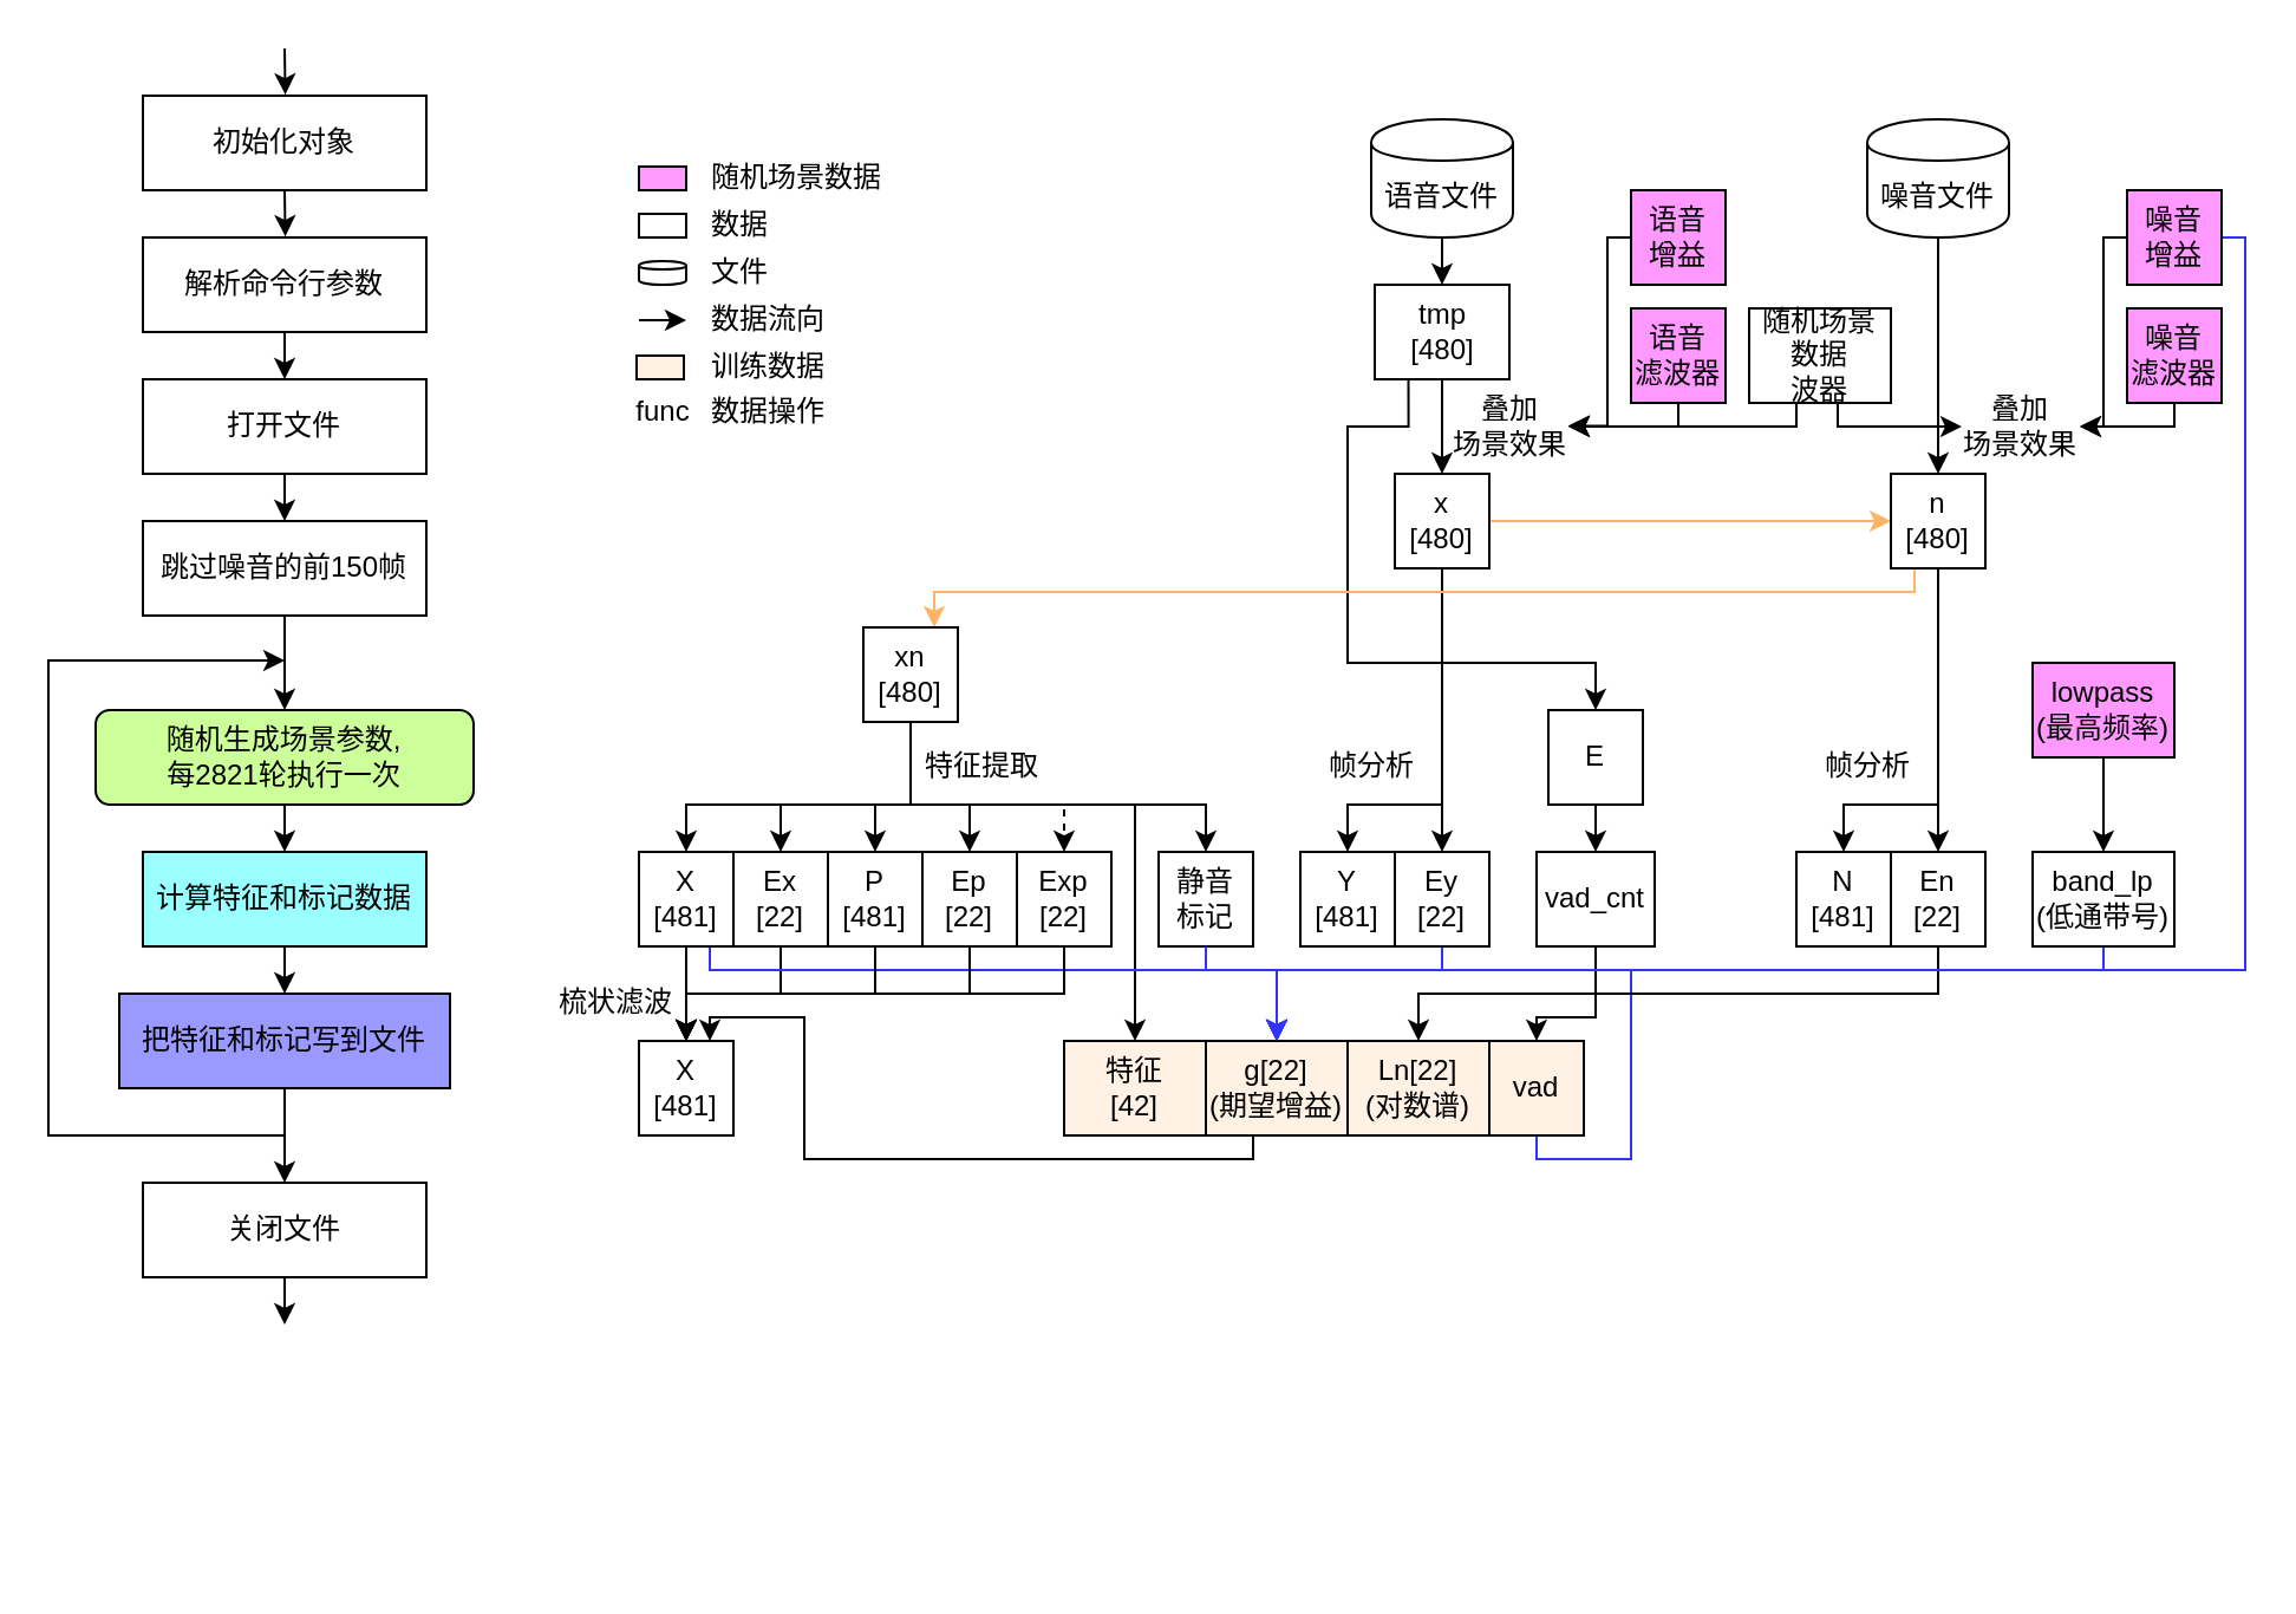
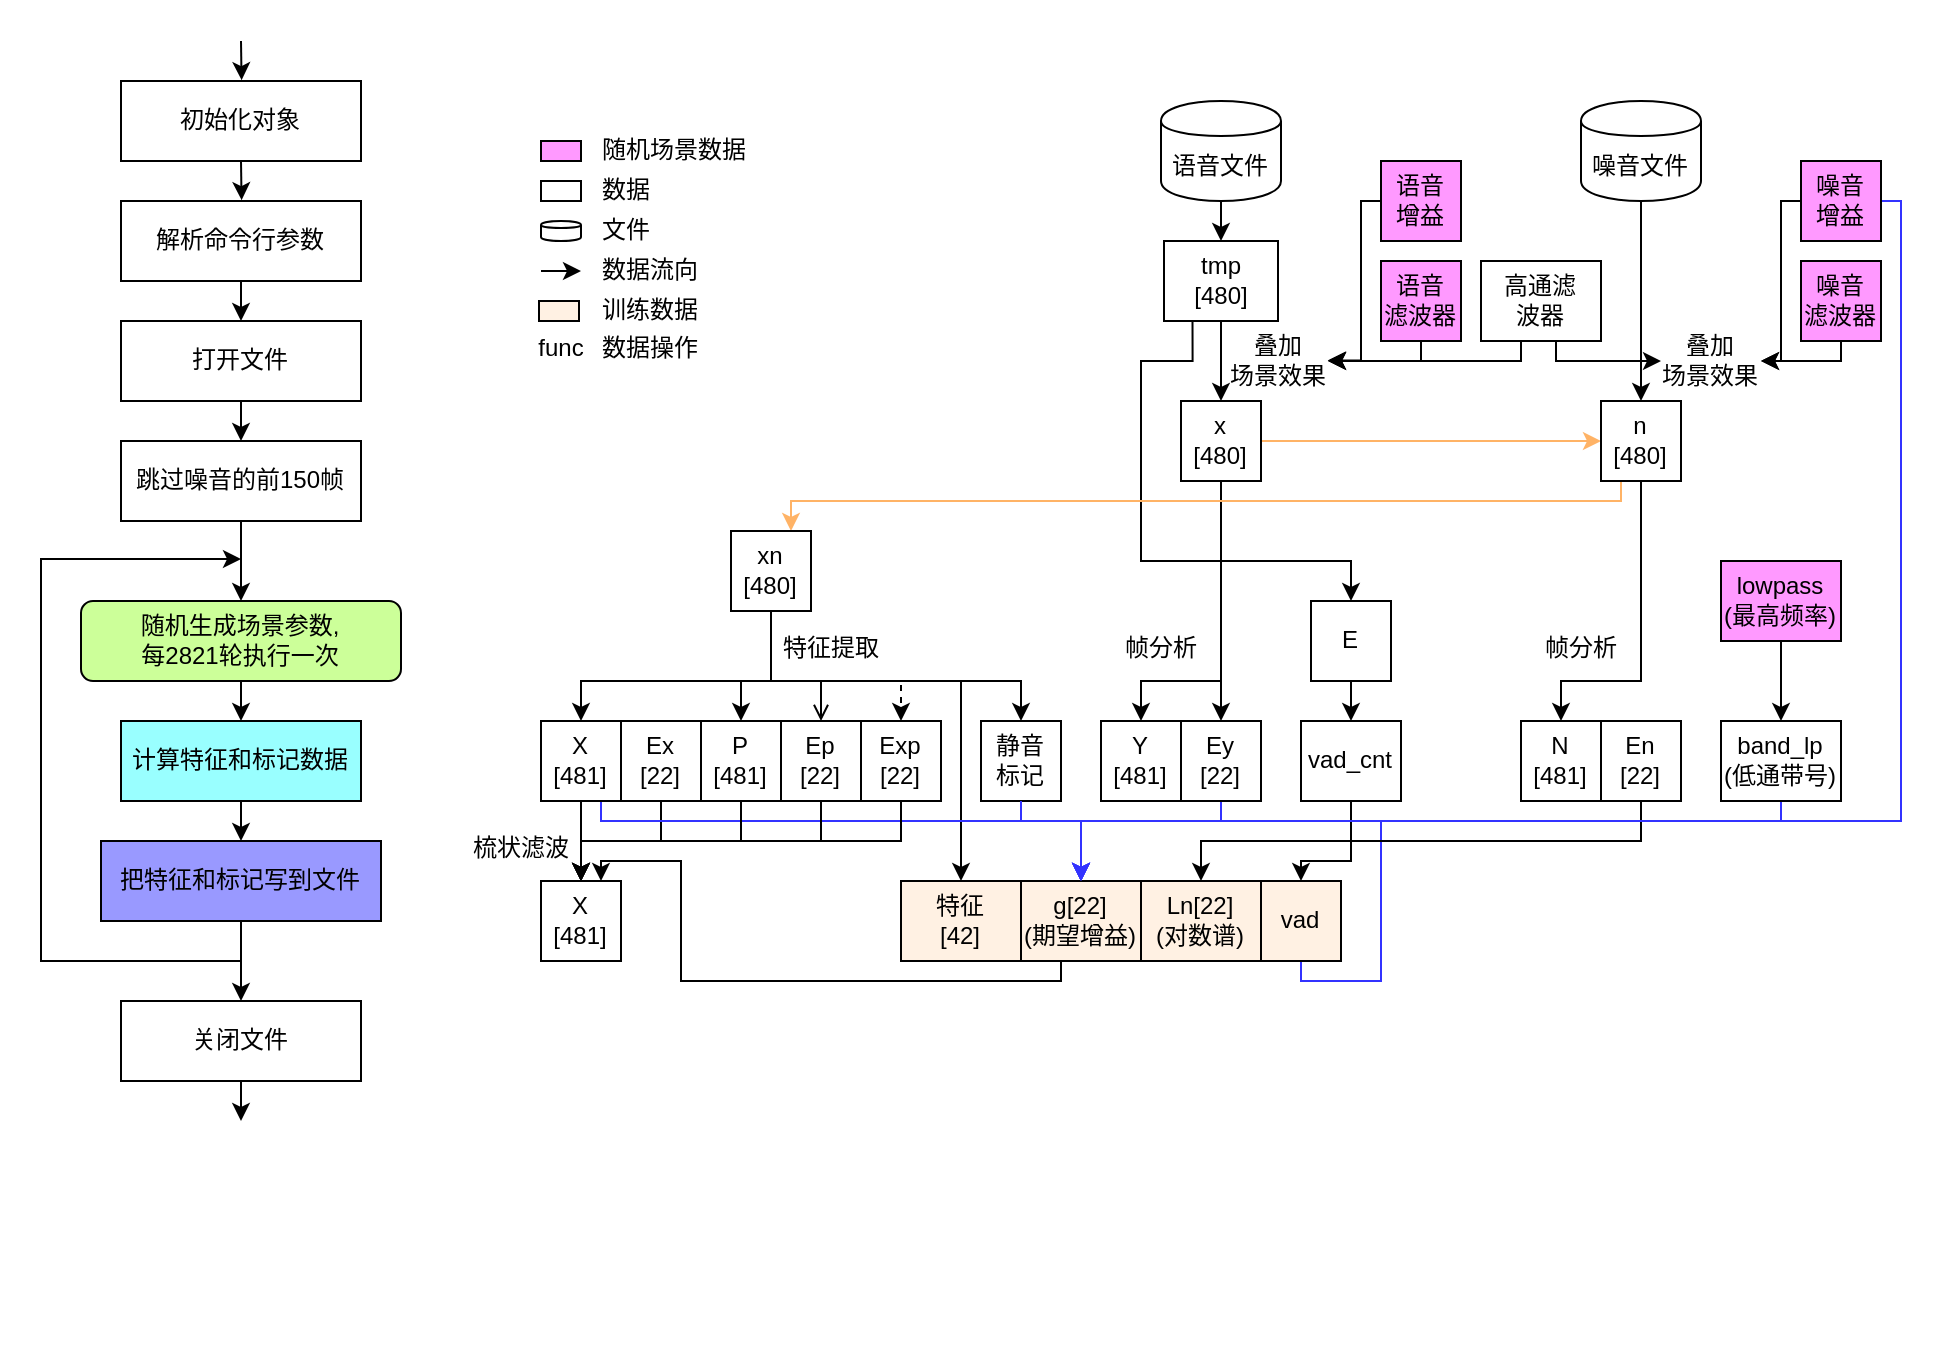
- <mxCell id="93" value="随机场景数据&lt;br&gt;波器" style="rounded=0;whiteSpace=wrap;html=1;fillColor=none;" vertex="1" parent="1"><mxGeometry x="740" y="130" width="60" height="40" as="geometry" /></mxCell>
+ <mxCell id="93" value="高通滤&lt;br&gt;波器" style="rounded=0;whiteSpace=wrap;html=1;fillColor=none;" vertex="1" parent="1"><mxGeometry x="740" y="130" width="60" height="40" as="geometry" /></mxCell>
- <mxCell id="54" style="edgeStyle=orthogonalEdgeStyle;rounded=0;orthogonalLoop=1;jettySize=auto;html=1;" edge="1" parent="1" source="59" target="62"><mxGeometry relative="1" as="geometry"><mxPoint x="395" y="280" as="sourcePoint" /><mxPoint x="340" y="360.167" as="targetPoint" /><Array as="points"><mxPoint x="385" y="340" /><mxPoint x="330" y="340" /></Array></mxGeometry></mxCell>
- <mxCell id="39" style="edgeStyle=orthogonalEdgeStyle;rounded=0;orthogonalLoop=1;jettySize=auto;html=1;exitX=0.5;exitY=1;exitDx=0;exitDy=0;entryX=0.5;entryY=0;entryDx=0;entryDy=0;" edge="1" parent="1" source="42" target="48"><mxGeometry relative="1" as="geometry" /></mxCell>
- <mxCell id="56" style="edgeStyle=orthogonalEdgeStyle;rounded=0;orthogonalLoop=1;jettySize=auto;html=1;entryX=0.5;entryY=0;entryDx=0;entryDy=0;" edge="1" parent="1" source="59" target="66"><mxGeometry relative="1" as="geometry"><Array as="points"><mxPoint x="385" y="340" /><mxPoint x="410" y="340" /></Array></mxGeometry></mxCell>
+ <mxCell id="56" style="edgeStyle=orthogonalEdgeStyle;rounded=0;orthogonalLoop=1;jettySize=auto;html=1;entryX=0.5;entryY=0;entryDx=0;entryDy=0;endArrow=open;" edge="1" parent="1" source="59" target="66"><mxGeometry relative="1" as="geometry"><Array as="points"><mxPoint x="385" y="340" /><mxPoint x="410" y="340" /></Array></mxGeometry></mxCell>
